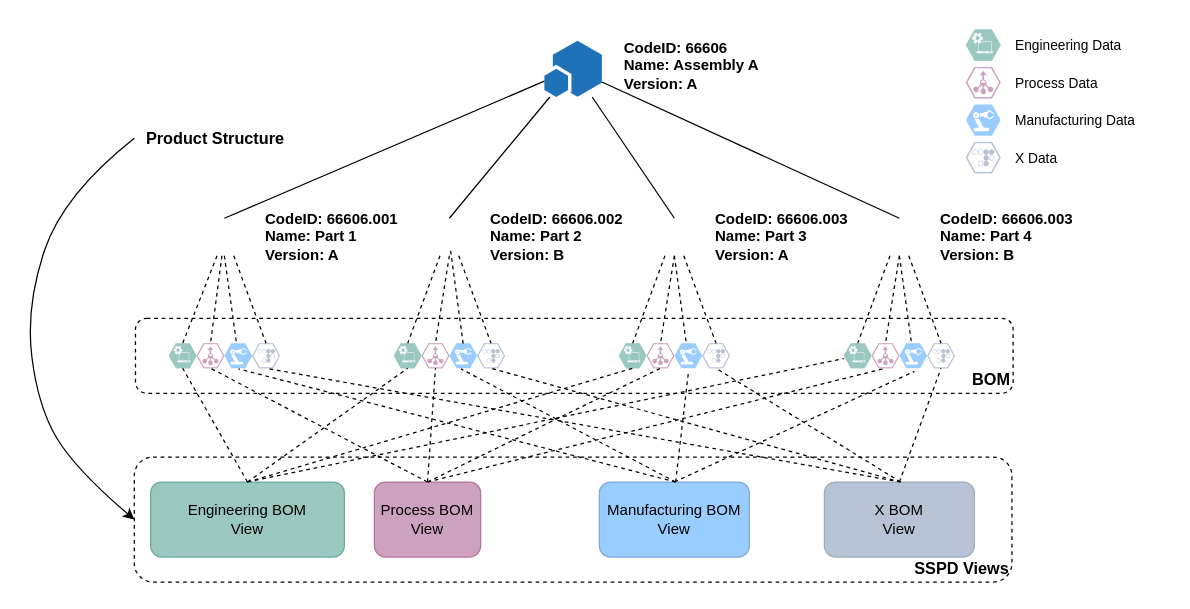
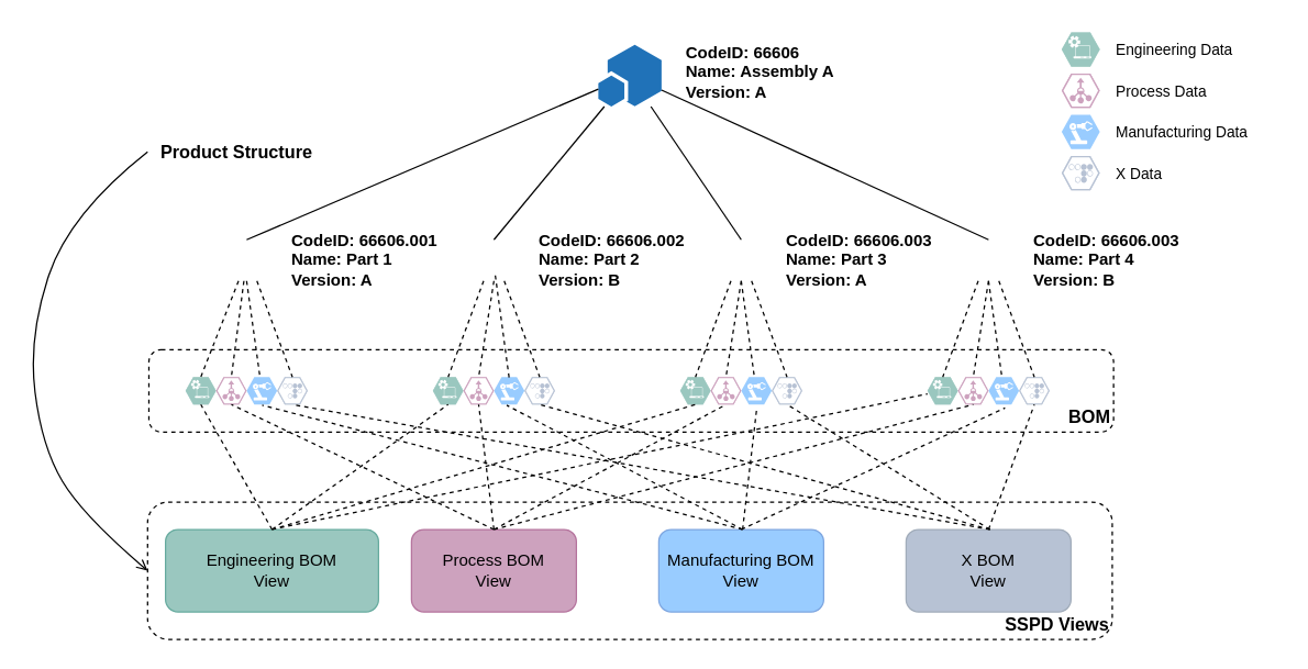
- <mxCell id="79" value="" style="curved=1;endArrow=classic;html=1;rounded=0;fontSize=13;exitX=0;exitY=0.5;exitDx=0;exitDy=0;entryX=0;entryY=0.5;entryDx=0;entryDy=0;" parent="1" source="78" target="77" edge="1"><mxGeometry width="50" height="50" relative="1" as="geometry"><mxPoint x="270" y="275" as="sourcePoint" /><mxPoint x="320" y="225" as="targetPoint" /><Array as="points"><mxPoint x="50" y="155" /><mxPoint x="20" y="245" /><mxPoint x="30" y="325" /><mxPoint x="60" y="375" /></Array></mxGeometry></mxCell>
+ <mxCell id="79" value="" style="curved=1;endArrow=open;html=1;rounded=0;fontSize=13;exitX=0;exitY=0.5;exitDx=0;exitDy=0;entryX=0;entryY=0.5;entryDx=0;entryDy=0;" parent="1" source="78" target="77" edge="1"><mxGeometry width="50" height="50" relative="1" as="geometry"><mxPoint x="270" y="275" as="sourcePoint" /><mxPoint x="320" y="225" as="targetPoint" /><Array as="points"><mxPoint x="50" y="155" /><mxPoint x="20" y="245" /><mxPoint x="30" y="325" /><mxPoint x="60" y="375" /></Array></mxGeometry></mxCell>
- <mxCell id="50" value="Process BOM&lt;br&gt;View" style="rounded=1;whiteSpace=wrap;html=1;strokeColor=#B5739D;fillColor=#CDA2BE;" parent="1" vertex="1"><mxGeometry x="299" y="385" width="85" height="60" as="geometry" /></mxCell>
+ <mxCell id="50" value="Process BOM&lt;br&gt;View" style="rounded=1;whiteSpace=wrap;html=1;strokeColor=#B5739D;fillColor=#CDA2BE;" parent="1" vertex="1"><mxGeometry x="299" y="385" width="120" height="60" as="geometry" /></mxCell>
